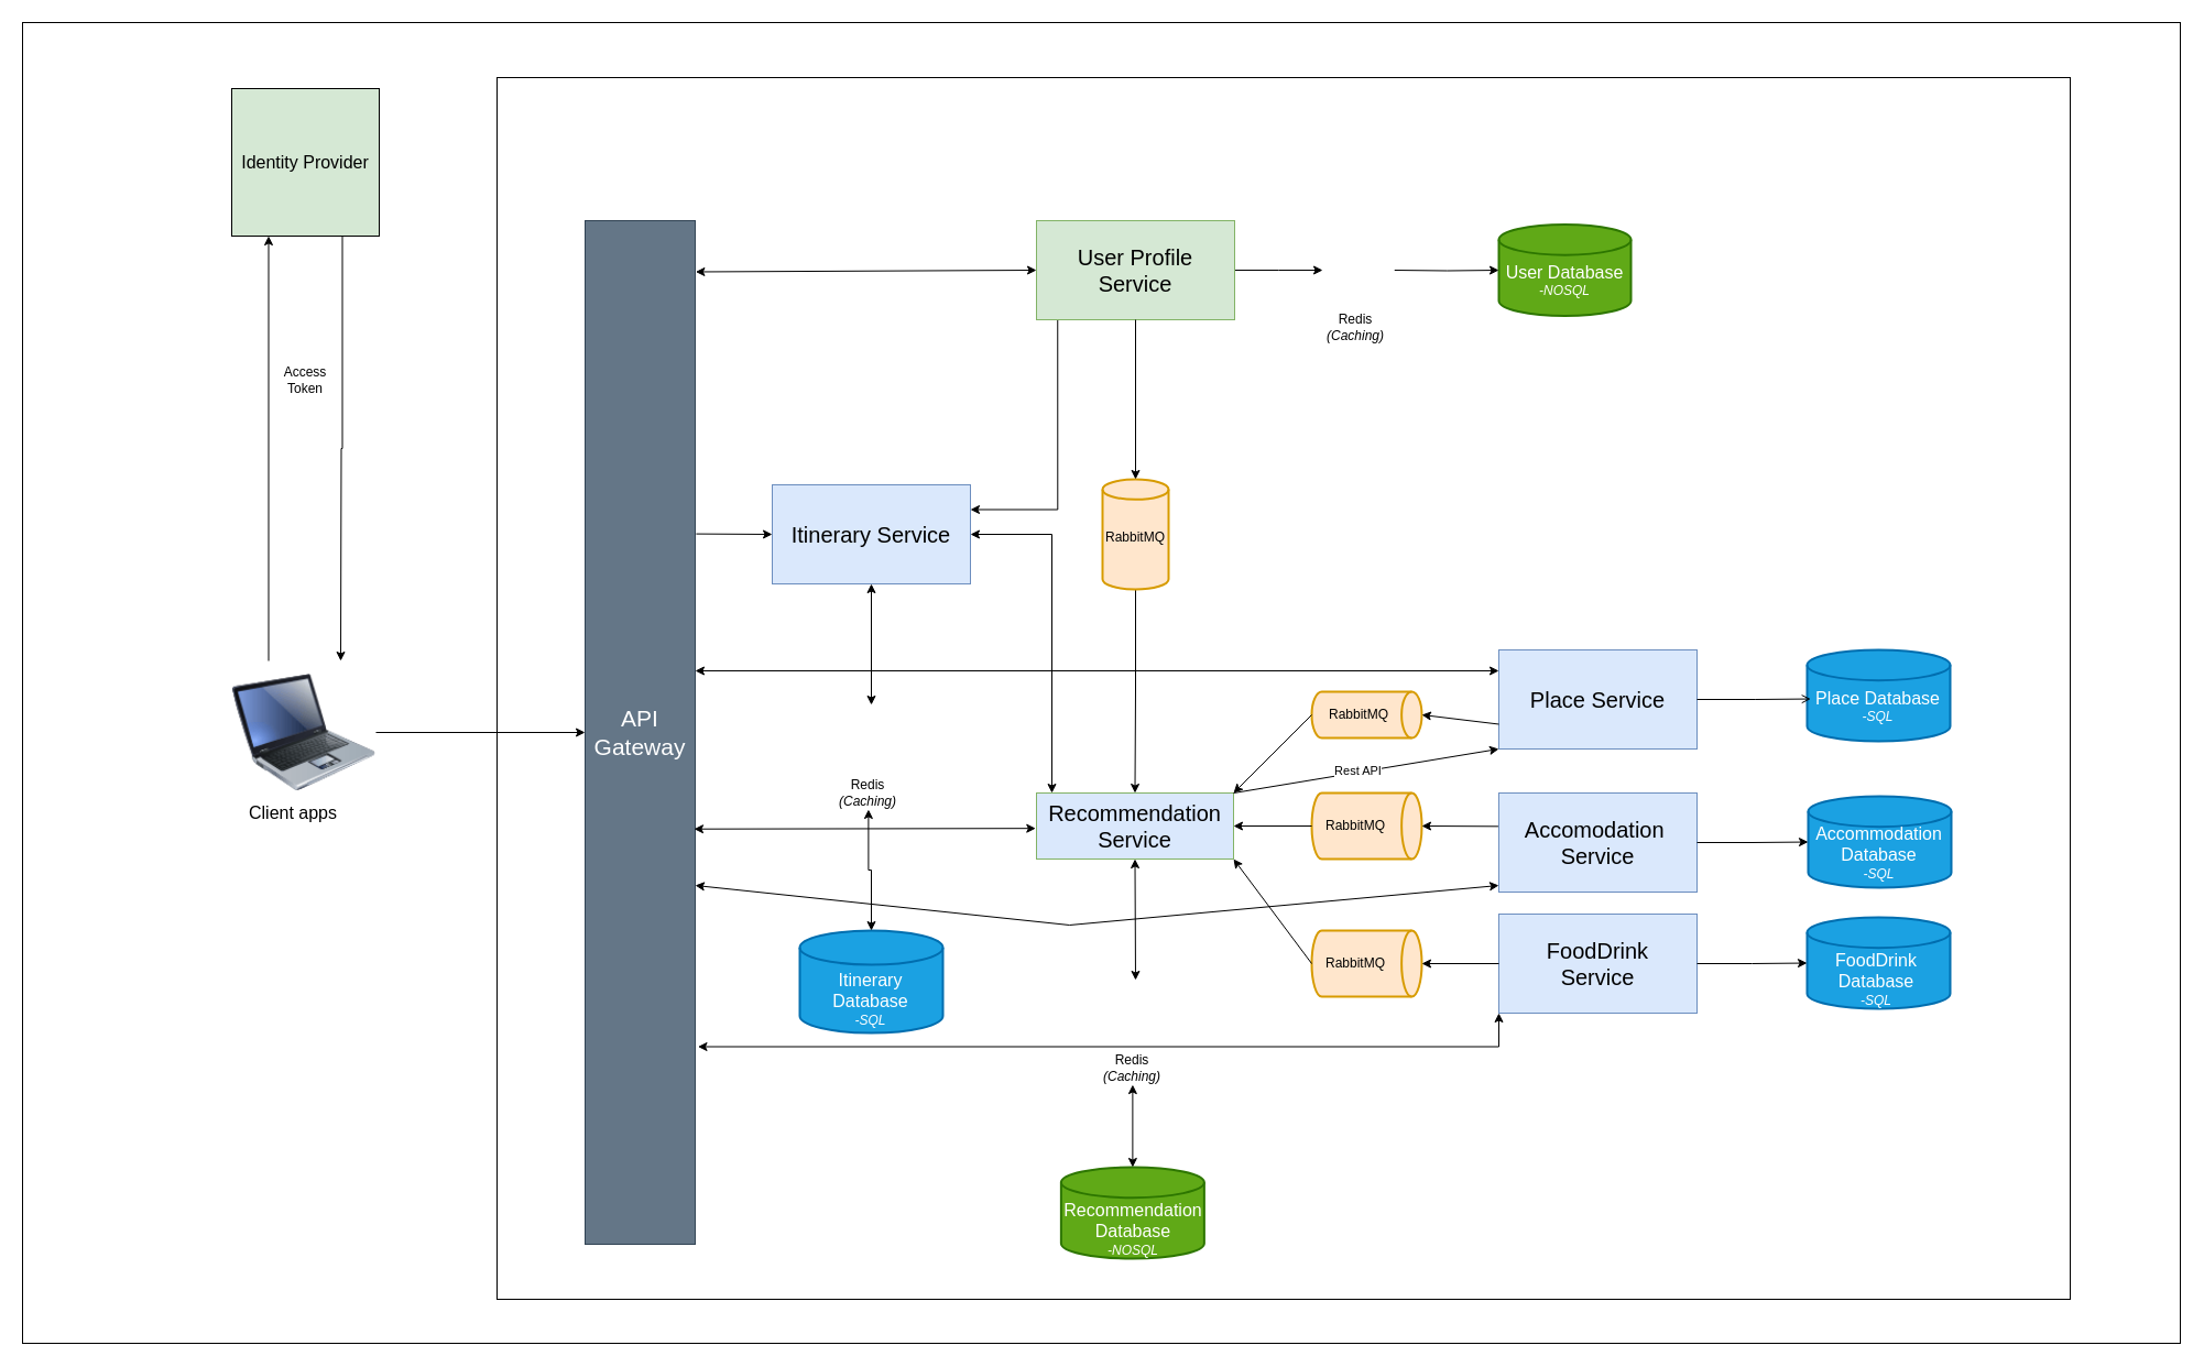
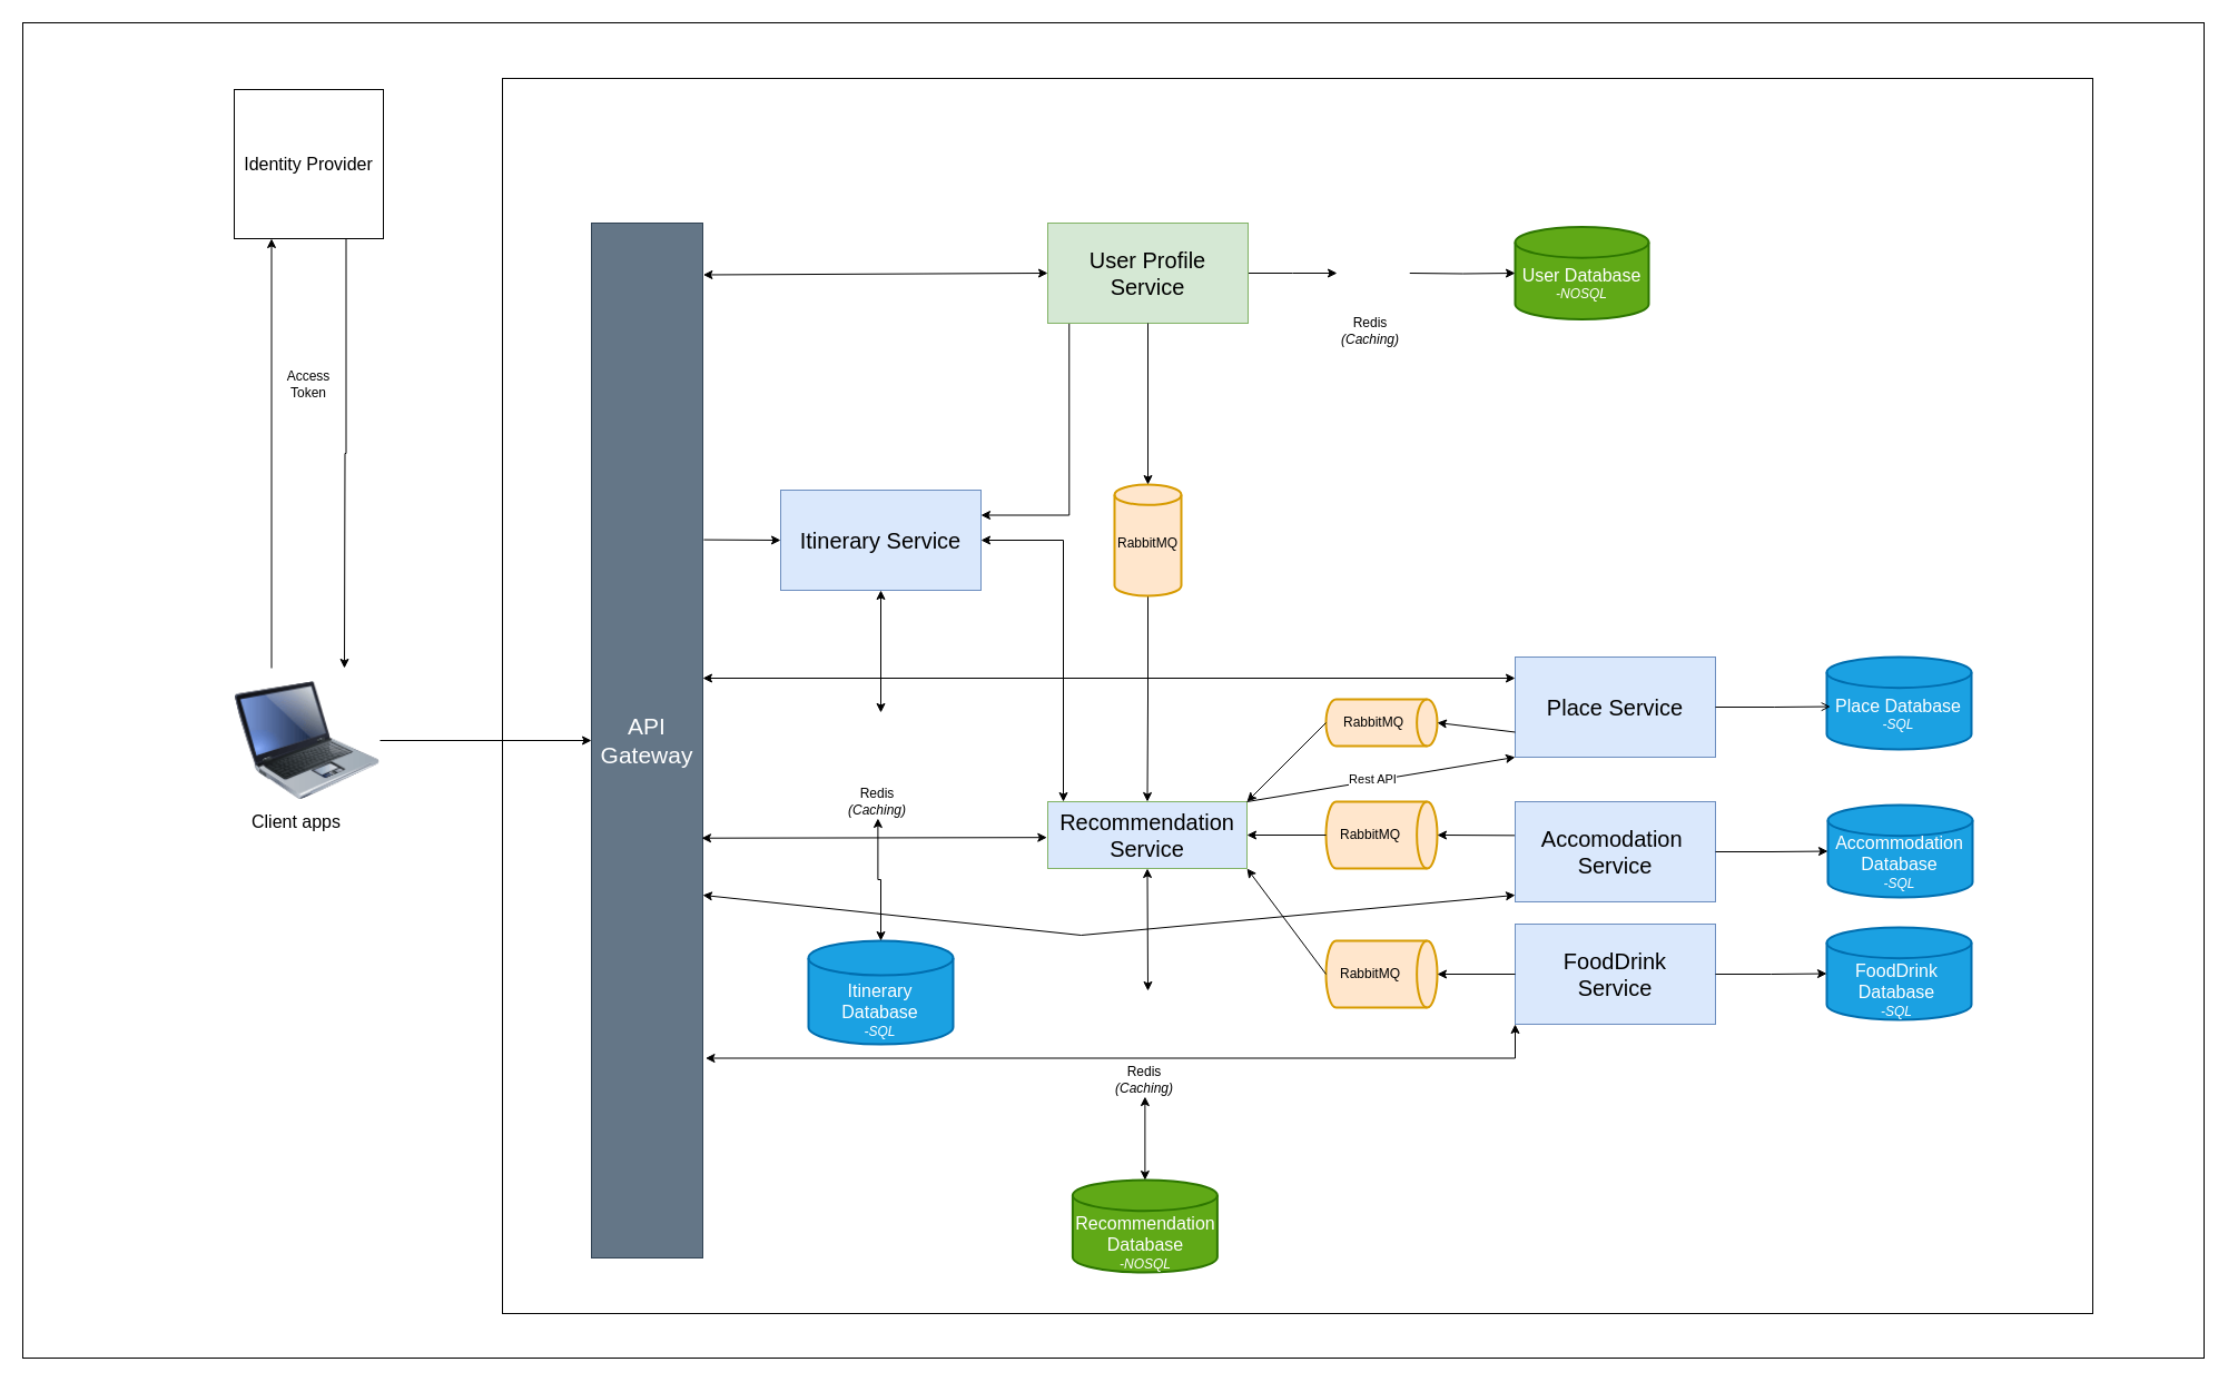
- <mxCell id="10" value="&lt;font style=&quot;font-size: 16px;&quot;&gt;Identity Provider&lt;/font&gt;" style="whiteSpace=wrap;html=1;aspect=fixed;fillColor=#d5e8d4;" vertex="1" parent="1"><mxGeometry x="210" y="80" width="134" height="134" as="geometry" /></mxCell>
+ <mxCell id="10" value="&lt;font style=&quot;font-size: 16px;&quot;&gt;Identity Provider&lt;/font&gt;" style="whiteSpace=wrap;html=1;aspect=fixed;" vertex="1" parent="1"><mxGeometry x="210" y="80" width="134" height="134" as="geometry" /></mxCell>
